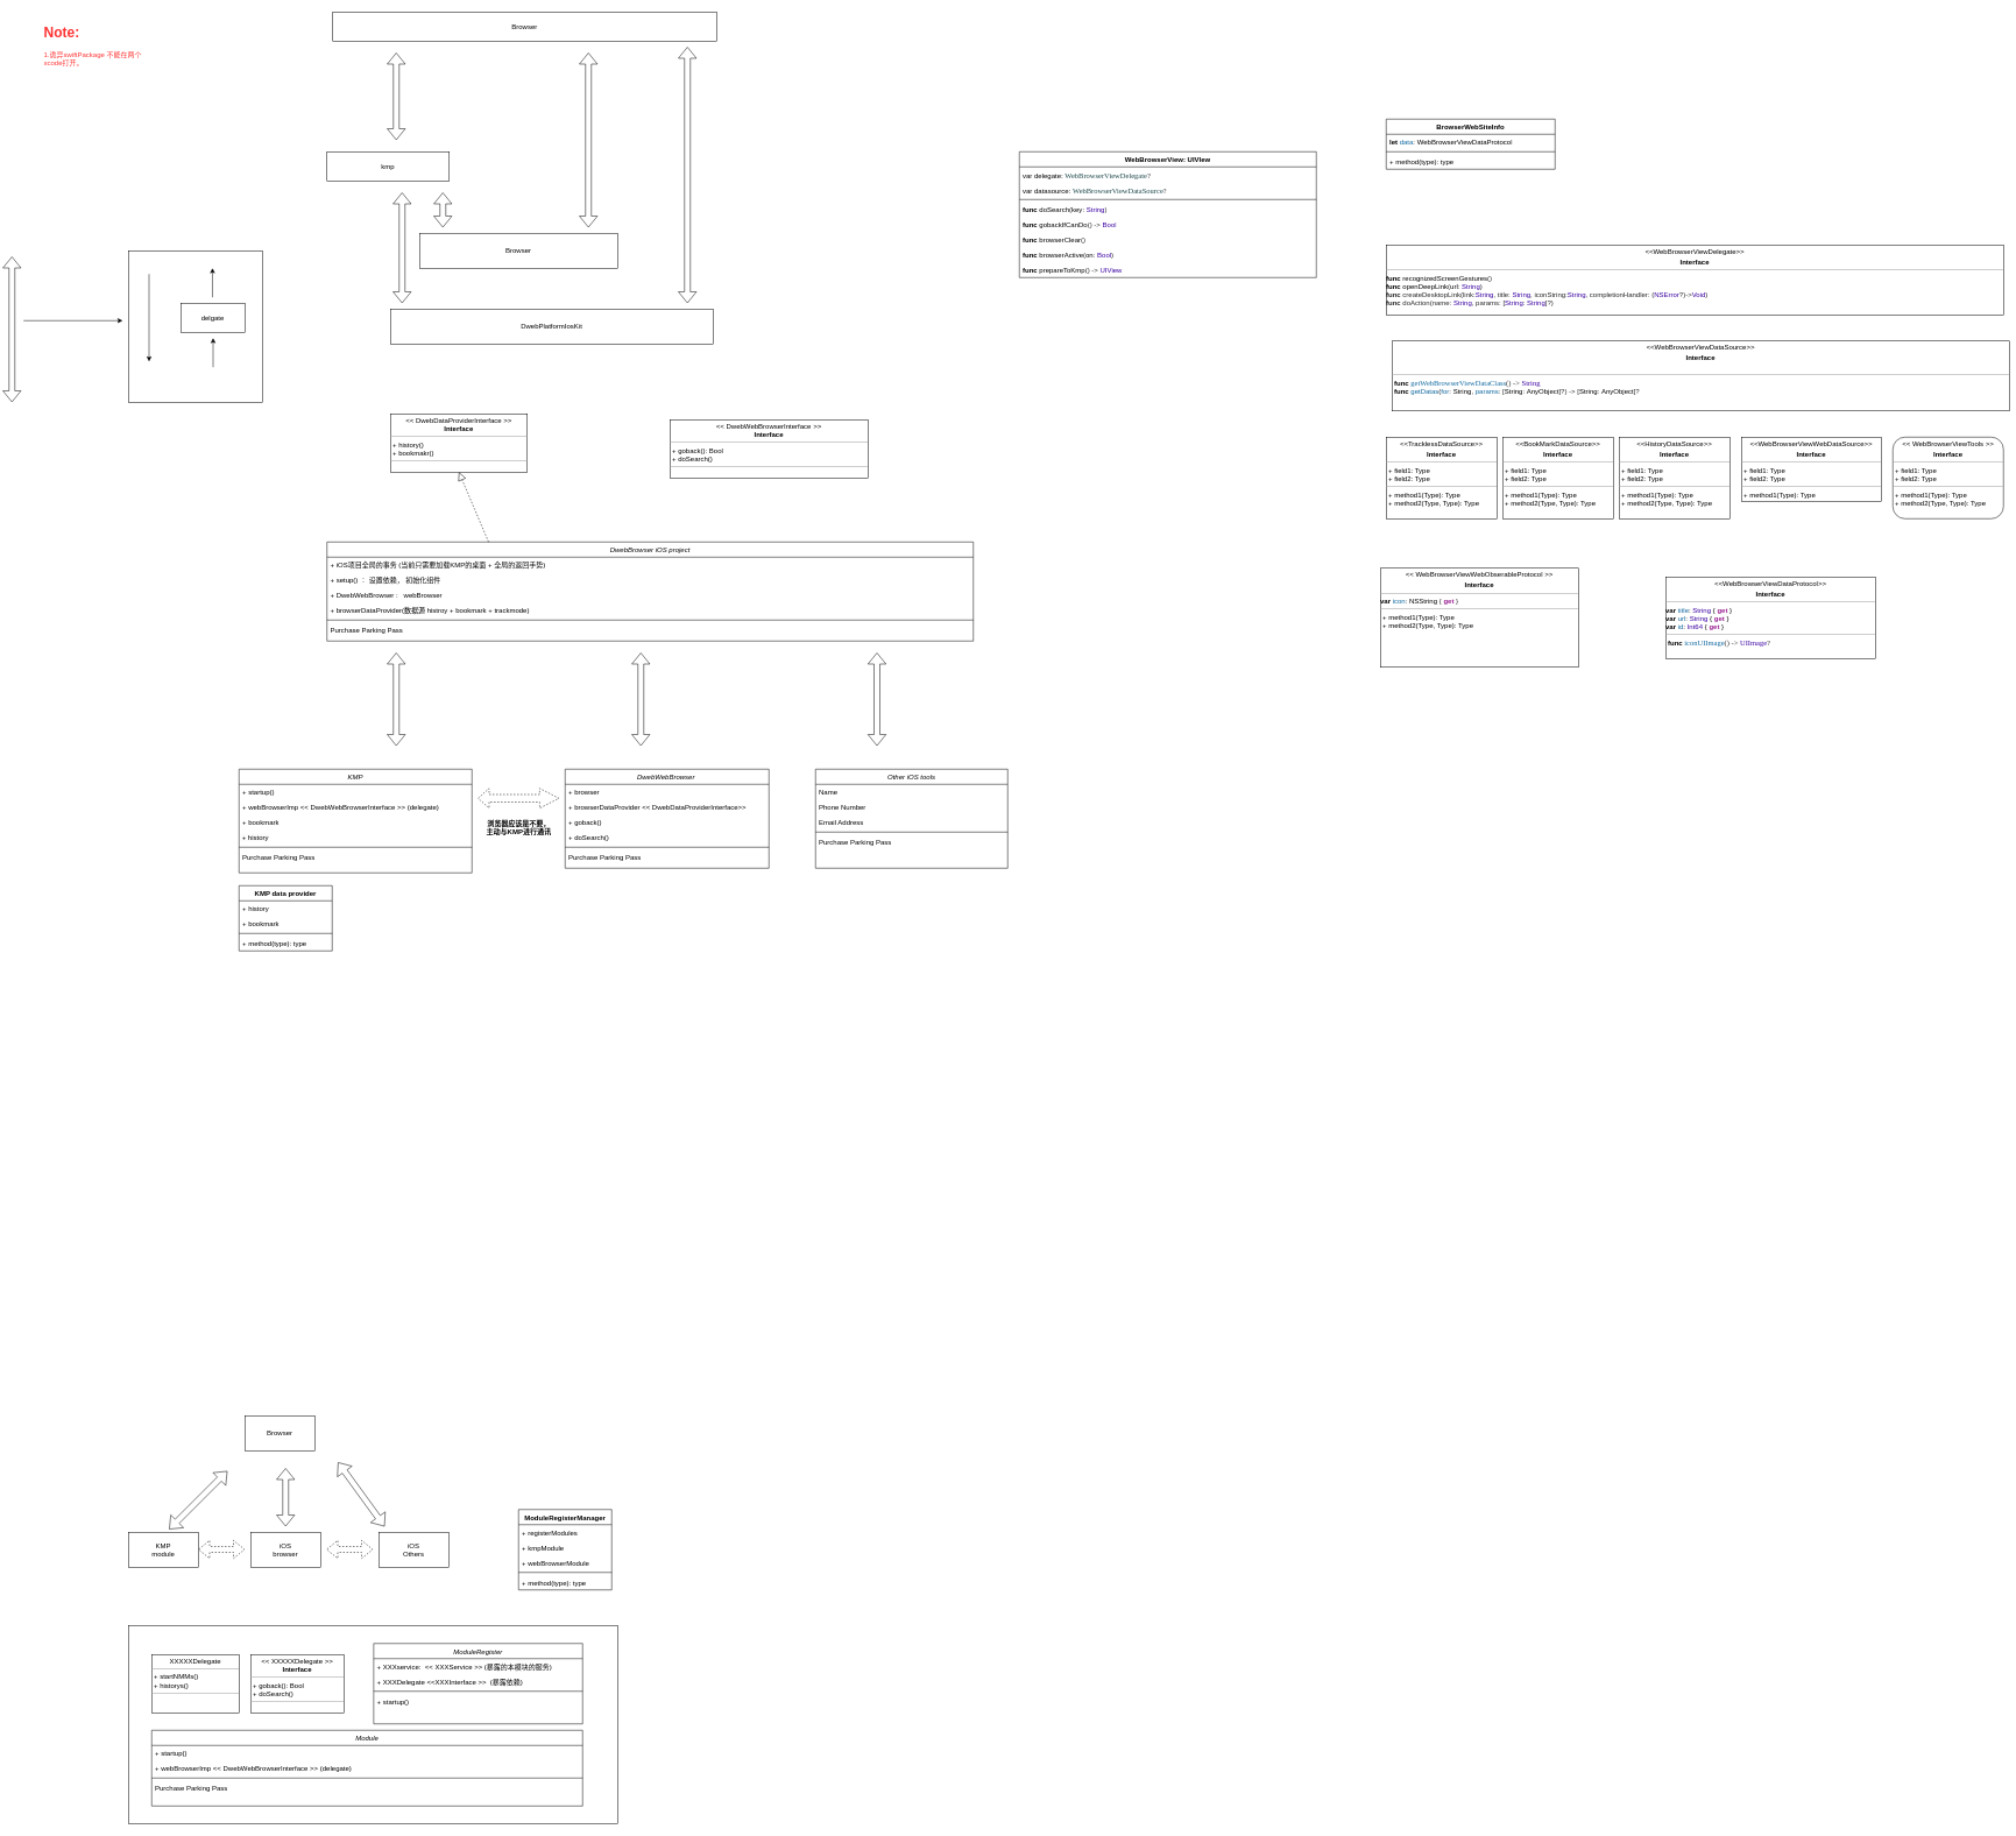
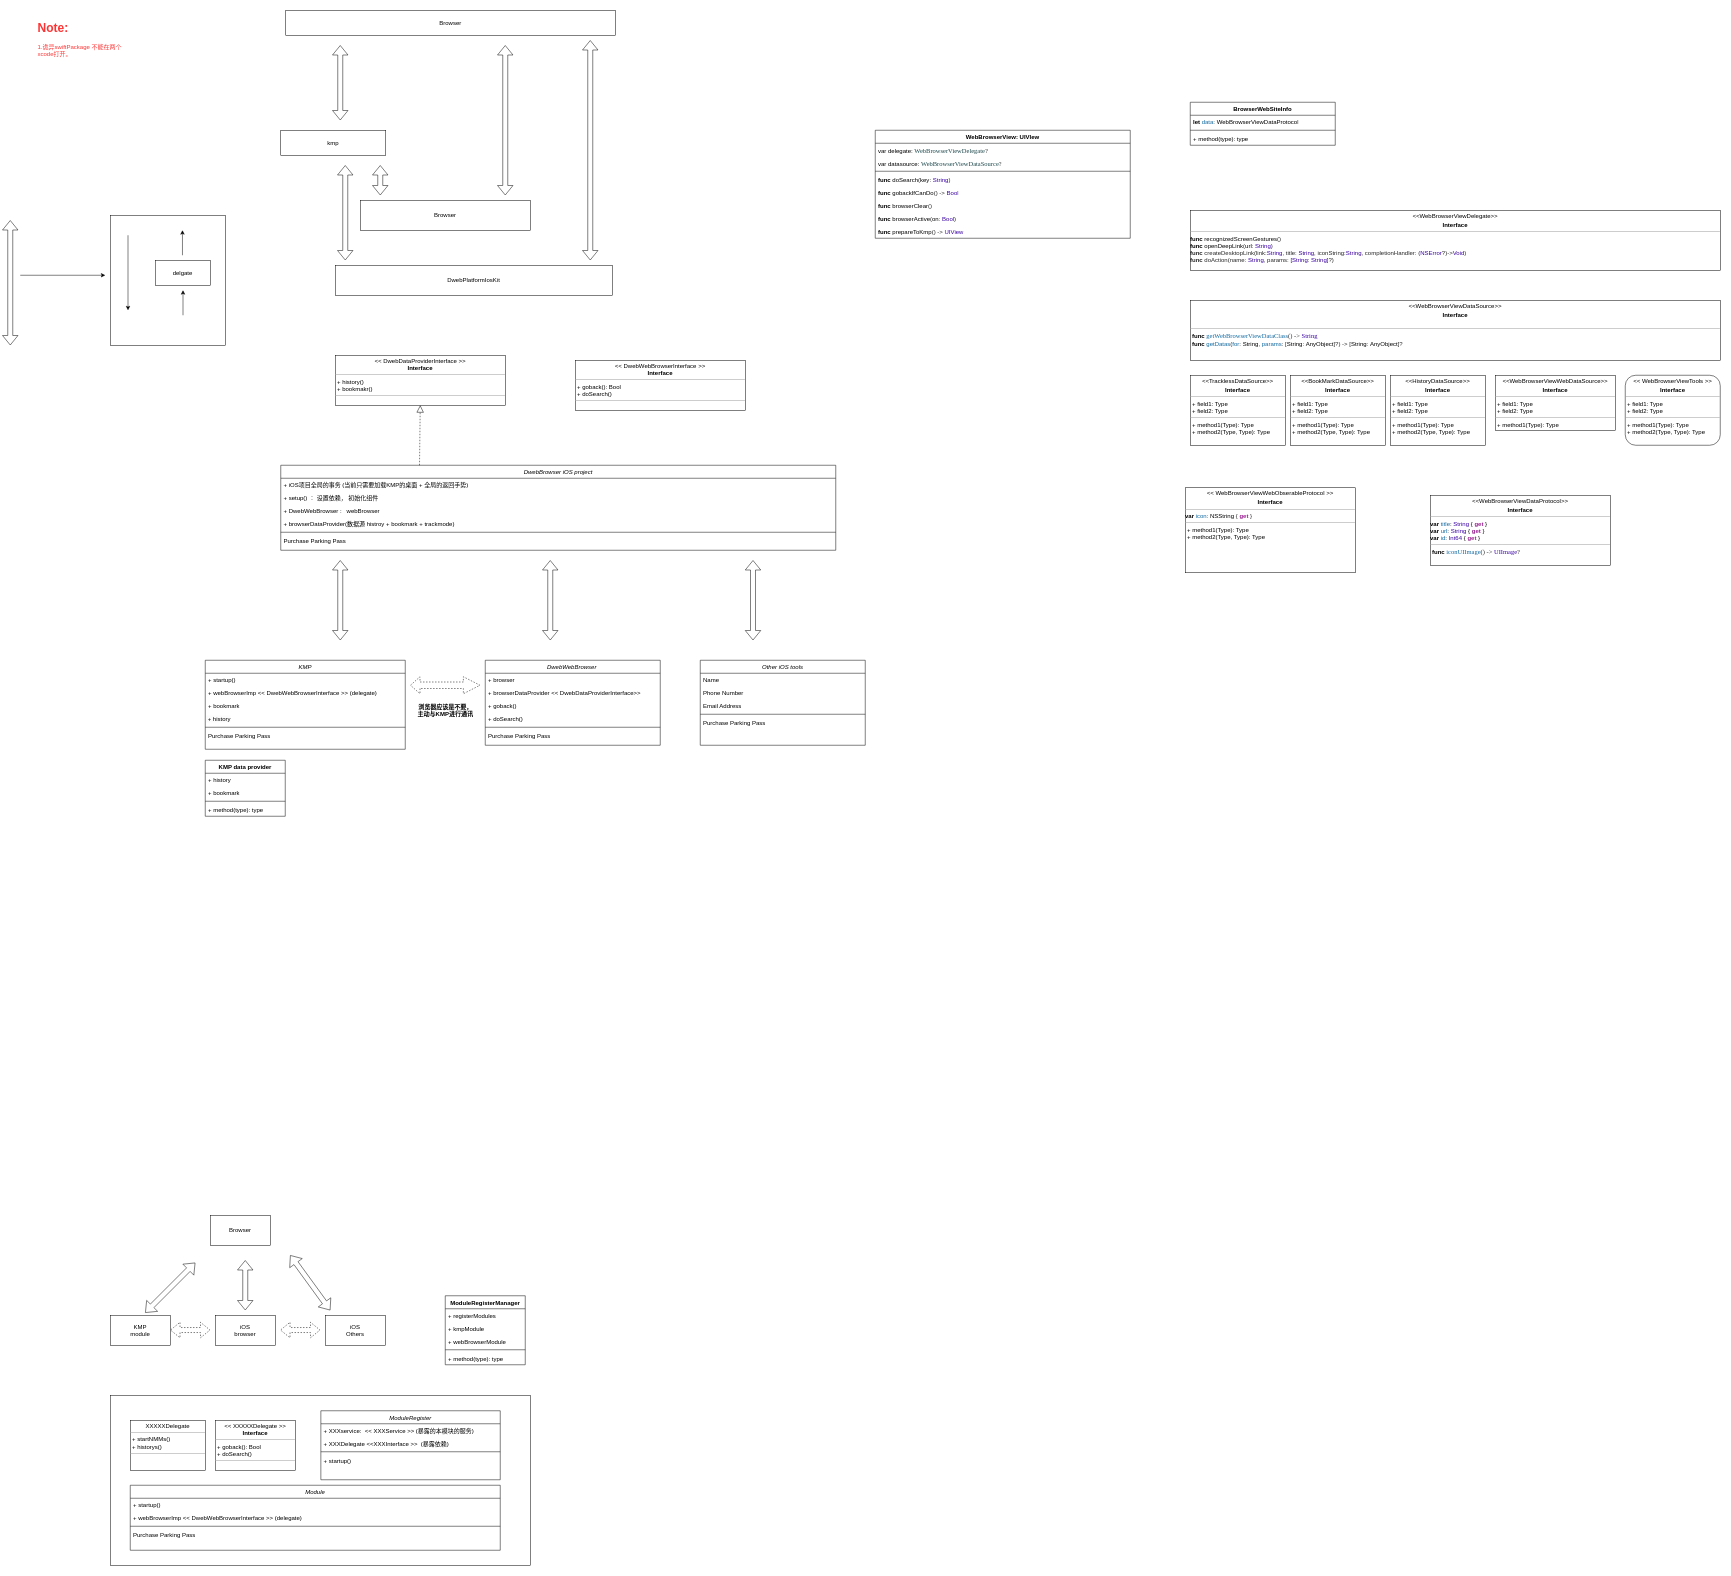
- <mxCell id="101" value="&lt;p style=&quot;margin:0px;margin-top:4px;text-align:center;&quot;&gt;&lt;i&gt;&amp;lt;&amp;lt;&lt;/i&gt;WebBrowserViewDataSource&lt;i style=&quot;background-color: initial;&quot;&gt;&amp;gt;&amp;gt;&lt;/i&gt;&lt;/p&gt;&lt;p style=&quot;margin:0px;margin-top:4px;text-align:center;&quot;&gt;&lt;b&gt;Interface&lt;/b&gt;&lt;/p&gt;&lt;p style=&quot;margin:0px;margin-left:4px;&quot;&gt;&lt;br&gt;&lt;/p&gt;&lt;hr size=&quot;1&quot;&gt;&lt;p style=&quot;border-color: var(--border-color); margin: 0px 0px 0px 4px;&quot;&gt;&lt;b style=&quot;border-color: var(--border-color);&quot;&gt;func&lt;/b&gt;&amp;nbsp;&lt;span style=&quot;border-color: var(--border-color); background-color: rgb(255, 255, 255); color: rgb(15, 104, 160); font-family: Menlo; font-size: 13px;&quot;&gt;getWebBrowserViewDataClass&lt;/span&gt;&lt;span style=&quot;border-color: var(--border-color); font-family: Menlo; font-size: 13px; color: rgba(0, 0, 0, 0.85);&quot; class=&quot;s2&quot;&gt;() -&amp;gt;&amp;nbsp;&lt;/span&gt;&lt;span style=&quot;border-color: var(--border-color); font-family: Menlo; font-size: 13px; color: rgb(57, 0, 160);&quot; class=&quot;s3&quot;&gt;String&lt;/span&gt;&lt;/p&gt;&lt;p style=&quot;margin:0px;margin-left:4px;&quot;&gt;&lt;b style=&quot;border-color: var(--border-color);&quot;&gt;func&lt;/b&gt;&lt;span style=&quot;border-color: var(--border-color); color: rgba(0, 0, 0, 0.85);&quot; class=&quot;s2&quot;&gt;&amp;nbsp;&lt;/span&gt;&lt;span style=&quot;border-color: var(--border-color); color: rgb(15, 104, 160);&quot; class=&quot;s3&quot;&gt;getDatas&lt;/span&gt;&lt;span style=&quot;border-color: var(--border-color); color: rgba(0, 0, 0, 0.85);&quot; class=&quot;s2&quot;&gt;(&lt;/span&gt;&lt;span style=&quot;border-color: var(--border-color); color: rgb(15, 104, 160);&quot; class=&quot;s3&quot;&gt;for&lt;/span&gt;&lt;span style=&quot;border-color: var(--border-color); color: rgba(0, 0, 0, 0.85);&quot; class=&quot;s2&quot;&gt;:&amp;nbsp;&lt;/span&gt;String&lt;span style=&quot;border-color: var(--border-color); color: rgba(0, 0, 0, 0.85);&quot; class=&quot;s2&quot;&gt;,&amp;nbsp;&lt;/span&gt;&lt;span style=&quot;border-color: var(--border-color); color: rgb(15, 104, 160);&quot; class=&quot;s3&quot;&gt;params&lt;/span&gt;&lt;span style=&quot;border-color: var(--border-color); color: rgba(0, 0, 0, 0.85);&quot; class=&quot;s2&quot;&gt;: [&lt;/span&gt;String&lt;span style=&quot;border-color: var(--border-color); color: rgba(0, 0, 0, 0.85);&quot; class=&quot;s2&quot;&gt;:&amp;nbsp;&lt;/span&gt;AnyObject&lt;span style=&quot;border-color: var(--border-color); color: rgba(0, 0, 0, 0.85);&quot; class=&quot;s2&quot;&gt;]?) -&amp;gt; [&lt;/span&gt;String&lt;span style=&quot;border-color: var(--border-color); color: rgba(0, 0, 0, 0.85);&quot; class=&quot;s2&quot;&gt;:&amp;nbsp;&lt;/span&gt;AnyObject&lt;span style=&quot;border-color: var(--border-color); color: rgba(0, 0, 0, 0.85);&quot; class=&quot;s2&quot;&gt;]?&lt;/span&gt;&lt;br&gt;&lt;/p&gt;" style="verticalAlign=top;align=left;overflow=fill;fontSize=12;fontFamily=Helvetica;html=1;whiteSpace=wrap;" vertex="1" parent="1"><mxGeometry x="2390" y="585" width="1060" height="120" as="geometry" /></mxCell>
+ <mxCell id="101" value="&lt;p style=&quot;margin:0px;margin-top:4px;text-align:center;&quot;&gt;&lt;i&gt;&amp;lt;&amp;lt;&lt;/i&gt;WebBrowserViewDataSource&lt;i style=&quot;background-color: initial;&quot;&gt;&amp;gt;&amp;gt;&lt;/i&gt;&lt;/p&gt;&lt;p style=&quot;margin:0px;margin-top:4px;text-align:center;&quot;&gt;&lt;b&gt;Interface&lt;/b&gt;&lt;/p&gt;&lt;p style=&quot;margin:0px;margin-left:4px;&quot;&gt;&lt;br&gt;&lt;/p&gt;&lt;hr size=&quot;1&quot;&gt;&lt;p style=&quot;border-color: var(--border-color); margin: 0px 0px 0px 4px;&quot;&gt;&lt;b style=&quot;border-color: var(--border-color);&quot;&gt;func&lt;/b&gt;&amp;nbsp;&lt;span style=&quot;border-color: var(--border-color); background-color: rgb(255, 255, 255); color: rgb(15, 104, 160); font-family: Menlo; font-size: 13px;&quot;&gt;getWebBrowserViewDataClass&lt;/span&gt;&lt;span style=&quot;border-color: var(--border-color); font-family: Menlo; font-size: 13px; color: rgba(0, 0, 0, 0.85);&quot; class=&quot;s2&quot;&gt;() -&amp;gt;&amp;nbsp;&lt;/span&gt;&lt;span style=&quot;border-color: var(--border-color); font-family: Menlo; font-size: 13px; color: rgb(57, 0, 160);&quot; class=&quot;s3&quot;&gt;String&lt;/span&gt;&lt;/p&gt;&lt;p style=&quot;margin:0px;margin-left:4px;&quot;&gt;&lt;b style=&quot;border-color: var(--border-color);&quot;&gt;func&lt;/b&gt;&lt;span style=&quot;border-color: var(--border-color); color: rgba(0, 0, 0, 0.85);&quot; class=&quot;s2&quot;&gt;&amp;nbsp;&lt;/span&gt;&lt;span style=&quot;border-color: var(--border-color); color: rgb(15, 104, 160);&quot; class=&quot;s3&quot;&gt;getDatas&lt;/span&gt;&lt;span style=&quot;border-color: var(--border-color); color: rgba(0, 0, 0, 0.85);&quot; class=&quot;s2&quot;&gt;(&lt;/span&gt;&lt;span style=&quot;border-color: var(--border-color); color: rgb(15, 104, 160);&quot; class=&quot;s3&quot;&gt;for&lt;/span&gt;&lt;span style=&quot;border-color: var(--border-color); color: rgba(0, 0, 0, 0.85);&quot; class=&quot;s2&quot;&gt;:&amp;nbsp;&lt;/span&gt;String&lt;span style=&quot;border-color: var(--border-color); color: rgba(0, 0, 0, 0.85);&quot; class=&quot;s2&quot;&gt;,&amp;nbsp;&lt;/span&gt;&lt;span style=&quot;border-color: var(--border-color); color: rgb(15, 104, 160);&quot; class=&quot;s3&quot;&gt;params&lt;/span&gt;&lt;span style=&quot;border-color: var(--border-color); color: rgba(0, 0, 0, 0.85);&quot; class=&quot;s2&quot;&gt;: [&lt;/span&gt;String&lt;span style=&quot;border-color: var(--border-color); color: rgba(0, 0, 0, 0.85);&quot; class=&quot;s2&quot;&gt;:&amp;nbsp;&lt;/span&gt;AnyObject&lt;span style=&quot;border-color: var(--border-color); color: rgba(0, 0, 0, 0.85);&quot; class=&quot;s2&quot;&gt;]?) -&amp;gt; [&lt;/span&gt;String&lt;span style=&quot;border-color: var(--border-color); color: rgba(0, 0, 0, 0.85);&quot; class=&quot;s2&quot;&gt;:&amp;nbsp;&lt;/span&gt;AnyObject&lt;span style=&quot;border-color: var(--border-color); color: rgba(0, 0, 0, 0.85);&quot; class=&quot;s2&quot;&gt;]?&lt;/span&gt;&lt;br&gt;&lt;/p&gt;" style="verticalAlign=top;align=left;overflow=fill;fontSize=12;fontFamily=Helvetica;html=1;whiteSpace=wrap;" vertex="1" parent="1"><mxGeometry x="2380" y="600" width="1060" height="120" as="geometry" /></mxCell>
- <mxCell id="77" value="&lt;p style=&quot;margin:0px;margin-top:4px;text-align:center;&quot;&gt;&lt;i&gt;&amp;lt;&amp;lt;&lt;/i&gt;&amp;nbsp;DwebDataProviderInterface&amp;nbsp;&lt;i&gt;&amp;gt;&amp;gt;&lt;/i&gt;&lt;br&gt;&lt;b&gt;Interface&lt;/b&gt;&lt;/p&gt;&lt;hr size=&quot;1&quot;&gt;&lt;p style=&quot;margin:0px;margin-left:4px;&quot;&gt;+ history()&lt;br&gt;+ bookmakr()&lt;/p&gt;&lt;hr size=&quot;1&quot;&gt;&lt;p style=&quot;margin:0px;margin-left:4px;&quot;&gt;&lt;br&gt;&lt;/p&gt;" style="verticalAlign=top;align=left;overflow=fill;fontSize=12;fontFamily=Helvetica;html=1;whiteSpace=wrap;" parent="1" vertex="1"><mxGeometry x="670" y="710" width="235" height="100" as="geometry" /></mxCell>
+ <mxCell id="77" value="&lt;p style=&quot;margin:0px;margin-top:4px;text-align:center;&quot;&gt;&lt;i&gt;&amp;lt;&amp;lt;&lt;/i&gt;&amp;nbsp;DwebDataProviderInterface&amp;nbsp;&lt;i&gt;&amp;gt;&amp;gt;&lt;/i&gt;&lt;br&gt;&lt;b&gt;Interface&lt;/b&gt;&lt;/p&gt;&lt;hr size=&quot;1&quot;&gt;&lt;p style=&quot;margin:0px;margin-left:4px;&quot;&gt;+ history()&lt;br&gt;+ bookmakr()&lt;/p&gt;&lt;hr size=&quot;1&quot;&gt;&lt;p style=&quot;margin:0px;margin-left:4px;&quot;&gt;&lt;br&gt;&lt;/p&gt;" style="verticalAlign=top;align=left;overflow=fill;fontSize=12;fontFamily=Helvetica;html=1;whiteSpace=wrap;" parent="1" vertex="1"><mxGeometry x="670" y="710" width="340" height="100" as="geometry" /></mxCell>
